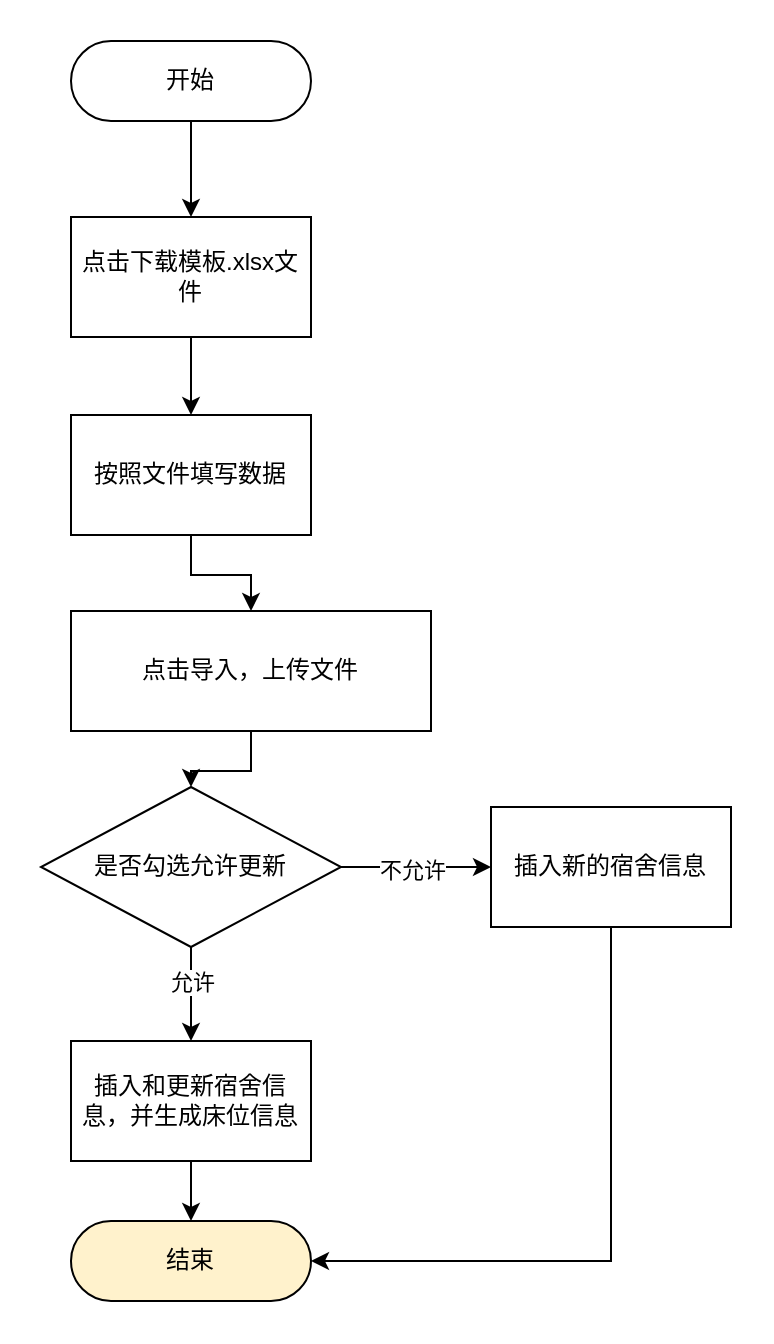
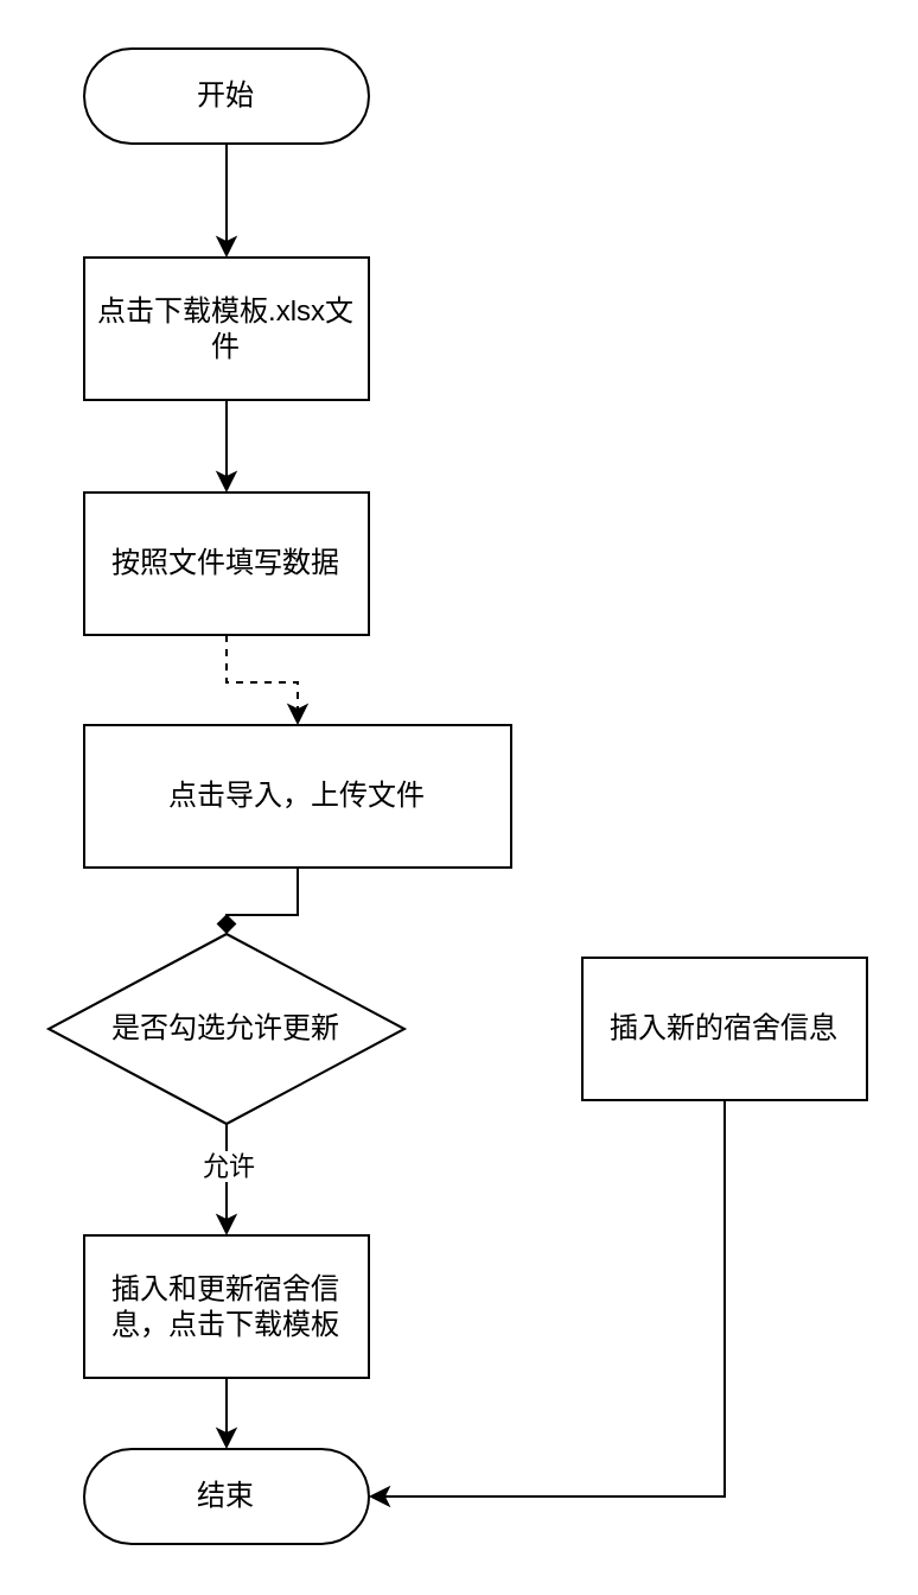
- <mxCell id="6" style="edgeStyle=orthogonalEdgeStyle;rounded=0;orthogonalLoop=1;jettySize=auto;html=1;" edge="1" parent="1" source="7" target="9"><mxGeometry relative="1" as="geometry" /></mxCell>
+ <mxCell id="6" style="edgeStyle=orthogonalEdgeStyle;rounded=0;orthogonalLoop=1;jettySize=auto;html=1;dashed=1;" edge="1" parent="1" source="7" target="9"><mxGeometry relative="1" as="geometry" /></mxCell>
- <mxCell id="8" style="edgeStyle=orthogonalEdgeStyle;rounded=0;orthogonalLoop=1;jettySize=auto;html=1;exitX=0.5;exitY=1;exitDx=0;exitDy=0;entryX=0.5;entryY=0;entryDx=0;entryDy=0;" edge="1" parent="1" source="9" target="14"><mxGeometry relative="1" as="geometry" /></mxCell>
+ <mxCell id="8" style="edgeStyle=orthogonalEdgeStyle;rounded=0;orthogonalLoop=1;jettySize=auto;html=1;exitX=0.5;exitY=1;exitDx=0;exitDy=0;entryX=0.5;entryY=0;entryDx=0;entryDy=0;endArrow=diamond;" edge="1" parent="1" source="9" target="14"><mxGeometry relative="1" as="geometry" /></mxCell>
- <mxCell id="12" style="edgeStyle=orthogonalEdgeStyle;rounded=0;orthogonalLoop=1;jettySize=auto;html=1;" edge="1" parent="1" source="14" target="19"><mxGeometry relative="1" as="geometry" /></mxCell>
- <mxCell id="13" value="不允许" style="edgeLabel;html=1;align=center;verticalAlign=middle;resizable=0;points=[];" vertex="1" connectable="0" parent="12"><mxGeometry x="-0.502" y="-1" relative="1" as="geometry"><mxPoint x="16" as="offset" /></mxGeometry></mxCell>
- <mxCell id="16" value="插入和更新宿舍信息，并生成床位信息" style="rounded=0;whiteSpace=wrap;html=1;" vertex="1" parent="1"><mxGeometry x="35" y="520" width="120" height="60" as="geometry" /></mxCell>
+ <mxCell id="16" value="插入和更新宿舍信息，点击下载模板" style="rounded=0;whiteSpace=wrap;html=1;" vertex="1" parent="1"><mxGeometry x="35" y="520" width="120" height="60" as="geometry" /></mxCell>
- <mxCell id="17" value="结束" style="rounded=1;whiteSpace=wrap;html=1;arcSize=50;fillColor=#fff2cc;" vertex="1" parent="1"><mxGeometry x="35" y="610" width="120" height="40" as="geometry" /></mxCell>
+ <mxCell id="17" value="结束" style="rounded=1;whiteSpace=wrap;html=1;arcSize=50;" vertex="1" parent="1"><mxGeometry x="35" y="610" width="120" height="40" as="geometry" /></mxCell>
